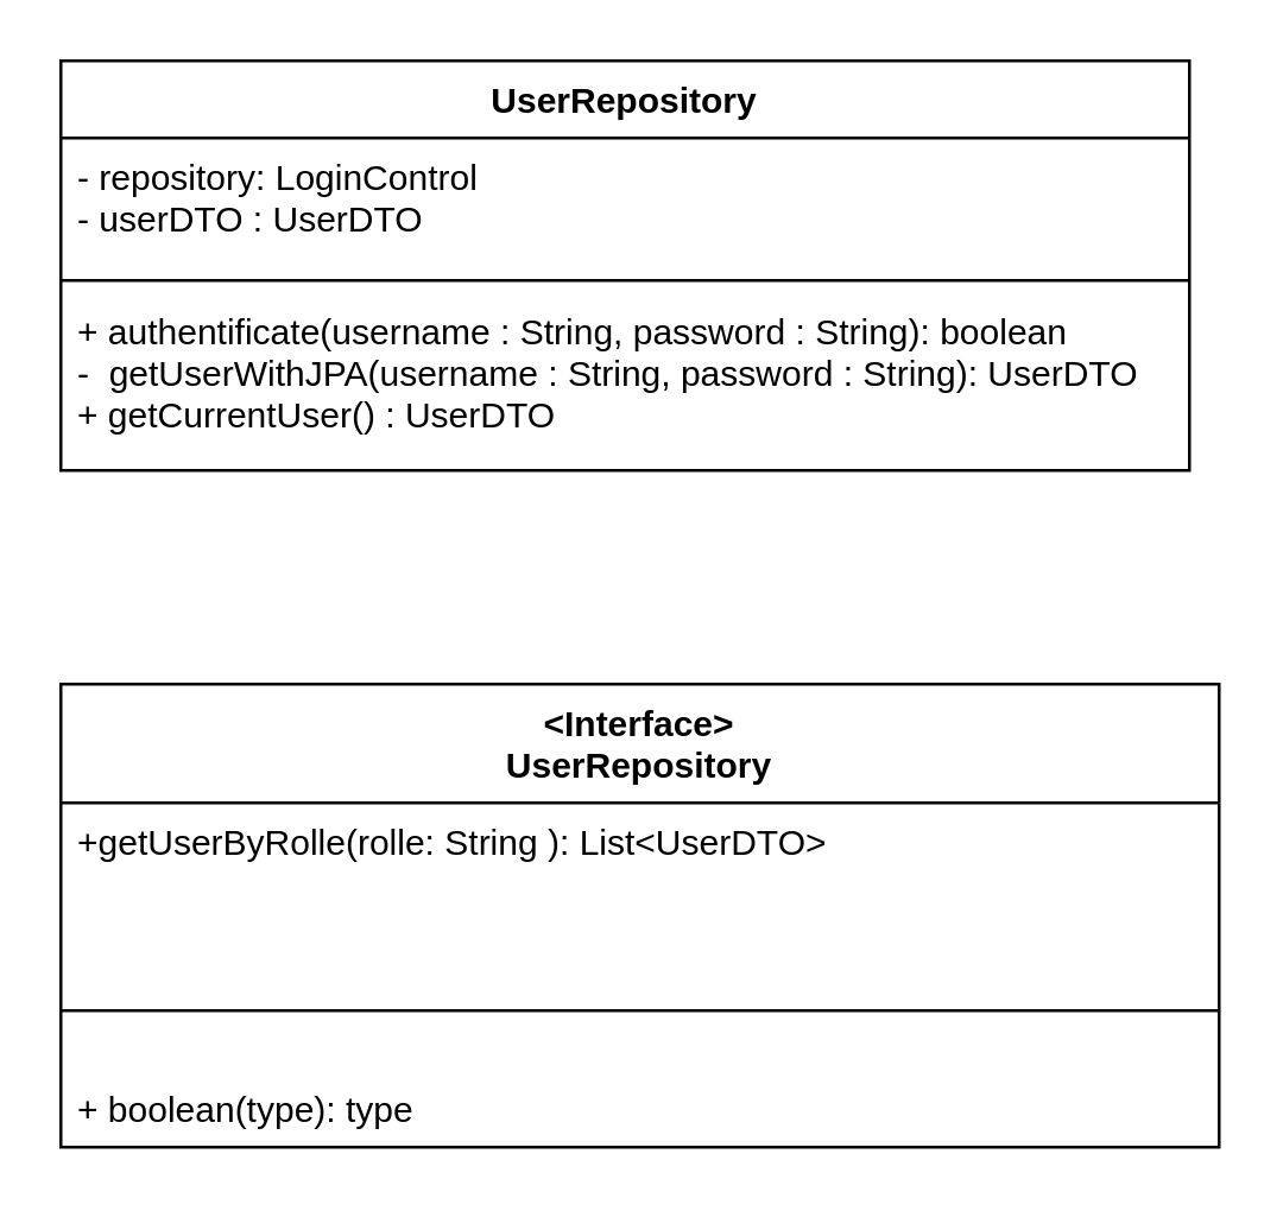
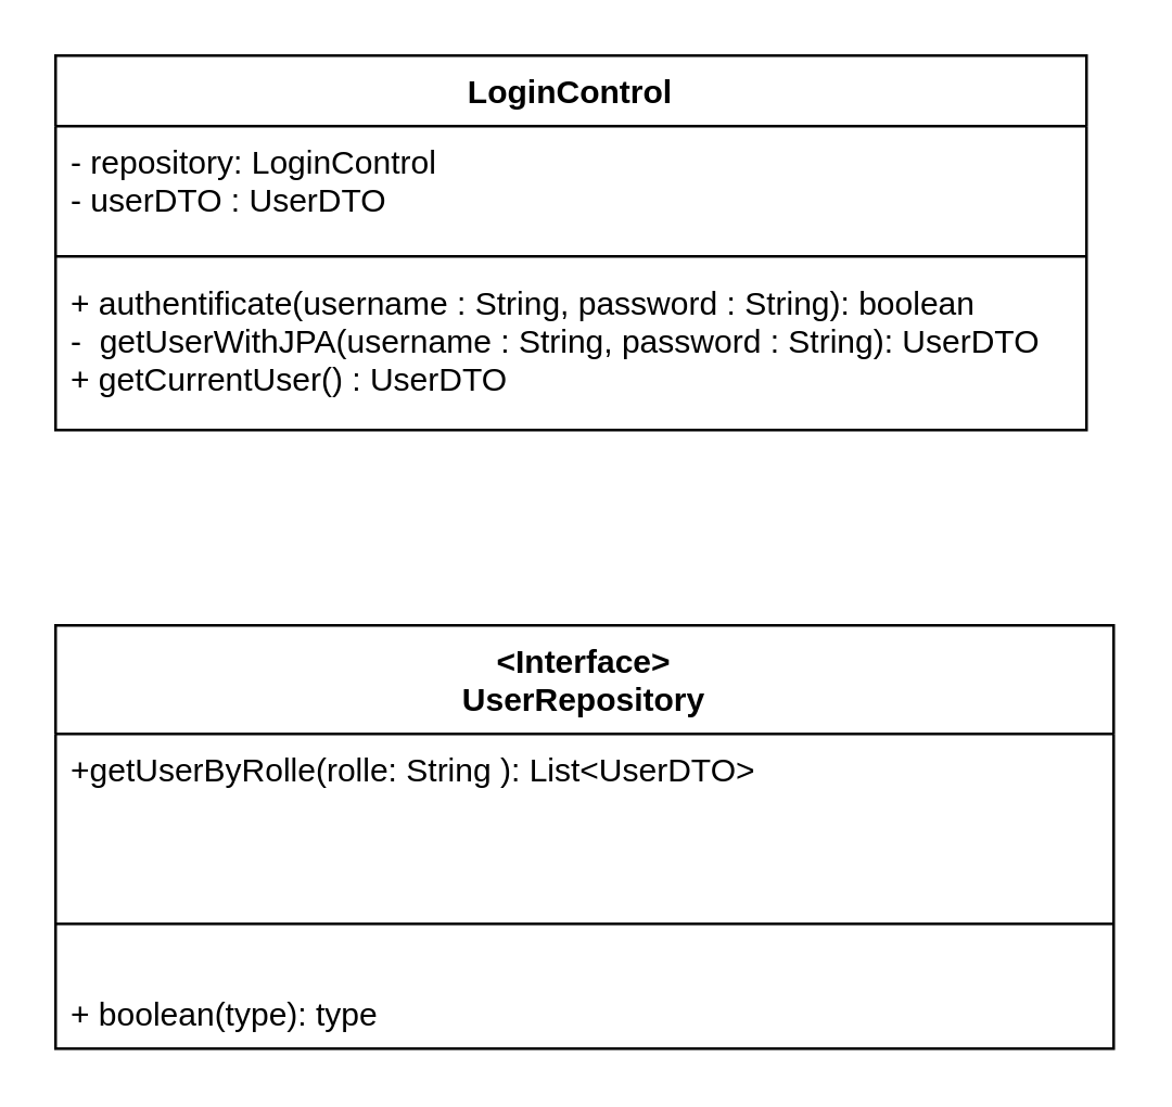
- <mxCell id="2" value="UserRepository" style="swimlane;fontStyle=1;align=center;verticalAlign=top;childLayout=stackLayout;horizontal=1;startSize=26;horizontalStack=0;resizeParent=1;resizeParentMax=0;resizeLast=0;collapsible=1;marginBottom=0;" vertex="1" parent="1"><mxGeometry x="20" y="20" width="380" height="138" as="geometry" /></mxCell>
+ <mxCell id="2" value="LoginControl" style="swimlane;fontStyle=1;align=center;verticalAlign=top;childLayout=stackLayout;horizontal=1;startSize=26;horizontalStack=0;resizeParent=1;resizeParentMax=0;resizeLast=0;collapsible=1;marginBottom=0;" vertex="1" parent="1"><mxGeometry x="20" y="20" width="380" height="138" as="geometry" /></mxCell>
